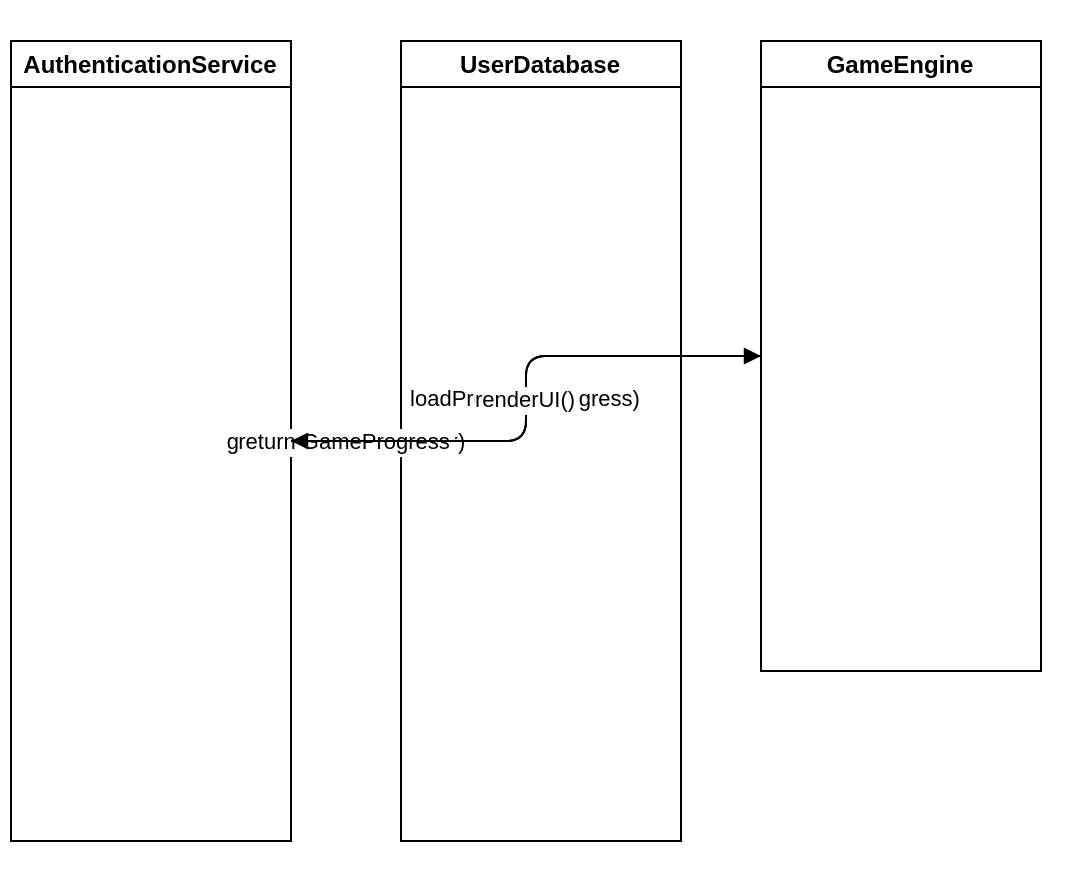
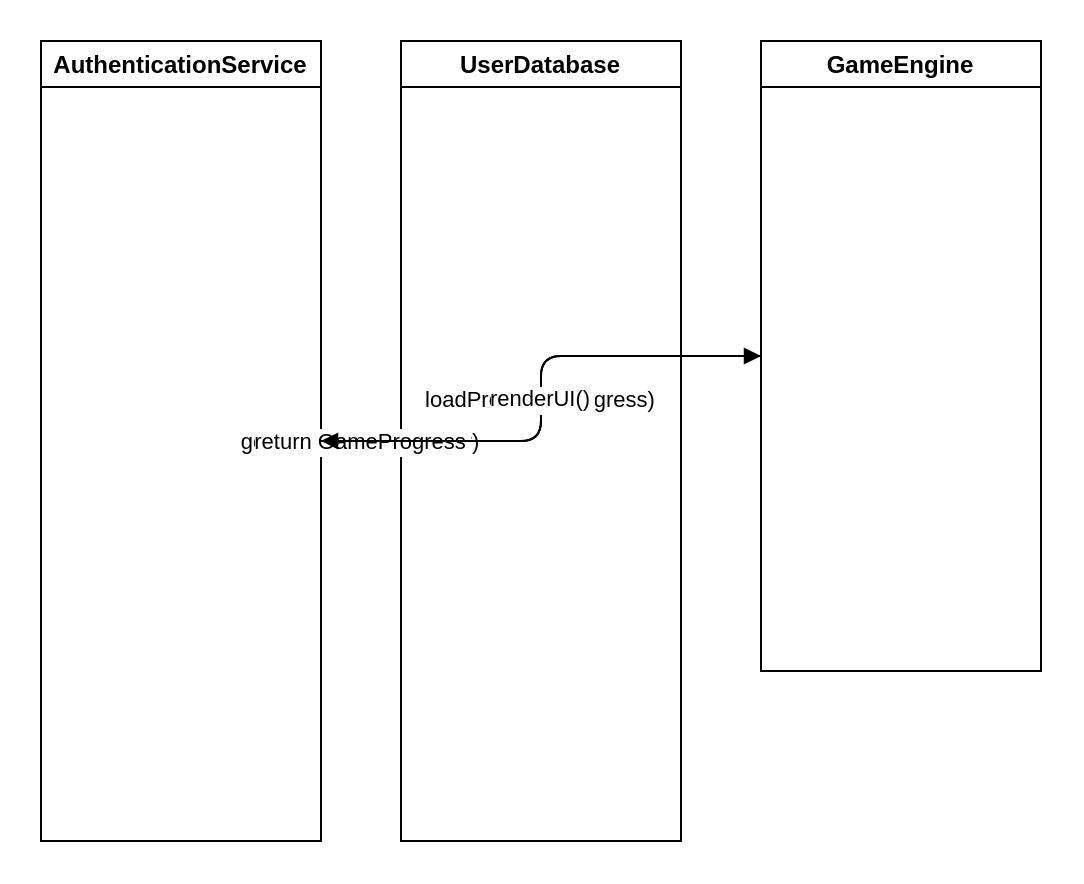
- <mxCell id="2" value="AuthenticationService" style="swimlane" vertex="1" parent="1"><mxGeometry x="5" y="20" width="140" height="400" as="geometry" /></mxCell>
+ <mxCell id="2" value="AuthenticationService" style="swimlane" vertex="1" parent="1"><mxGeometry x="20" y="20" width="140" height="400" as="geometry" /></mxCell>
